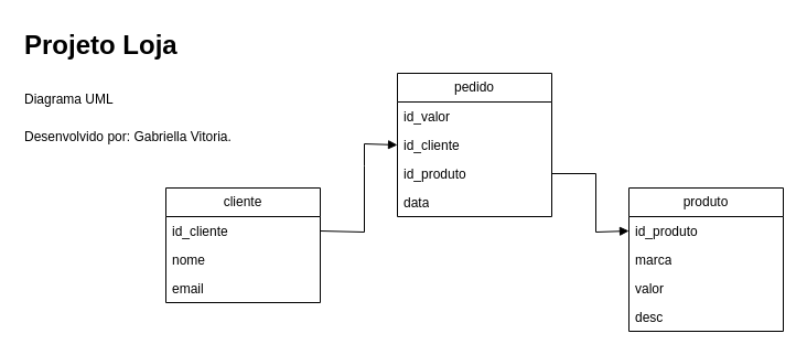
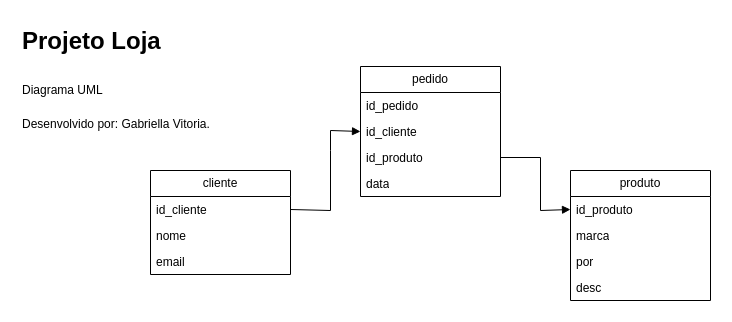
- <mxCell id="7" value="id_valor" style="text;strokeColor=none;fillColor=none;align=left;verticalAlign=top;spacingLeft=4;spacingRight=4;overflow=hidden;rotatable=0;points=[[0,0.5],[1,0.5]];portConstraint=eastwest;whiteSpace=wrap;html=1;" vertex="1" parent="6"><mxGeometry y="26" width="140" height="26" as="geometry" /></mxCell>
+ <mxCell id="7" value="id_pedido" style="text;strokeColor=none;fillColor=none;align=left;verticalAlign=top;spacingLeft=4;spacingRight=4;overflow=hidden;rotatable=0;points=[[0,0.5],[1,0.5]];portConstraint=eastwest;whiteSpace=wrap;html=1;" vertex="1" parent="6"><mxGeometry y="26" width="140" height="26" as="geometry" /></mxCell>
- <mxCell id="14" value="valor" style="text;strokeColor=none;fillColor=none;align=left;verticalAlign=top;spacingLeft=4;spacingRight=4;overflow=hidden;rotatable=0;points=[[0,0.5],[1,0.5]];portConstraint=eastwest;whiteSpace=wrap;html=1;" vertex="1" parent="11"><mxGeometry y="78" width="140" height="26" as="geometry" /></mxCell>
+ <mxCell id="14" value="por" style="text;strokeColor=none;fillColor=none;align=left;verticalAlign=top;spacingLeft=4;spacingRight=4;overflow=hidden;rotatable=0;points=[[0,0.5],[1,0.5]];portConstraint=eastwest;whiteSpace=wrap;html=1;" vertex="1" parent="11"><mxGeometry y="78" width="140" height="26" as="geometry" /></mxCell>
